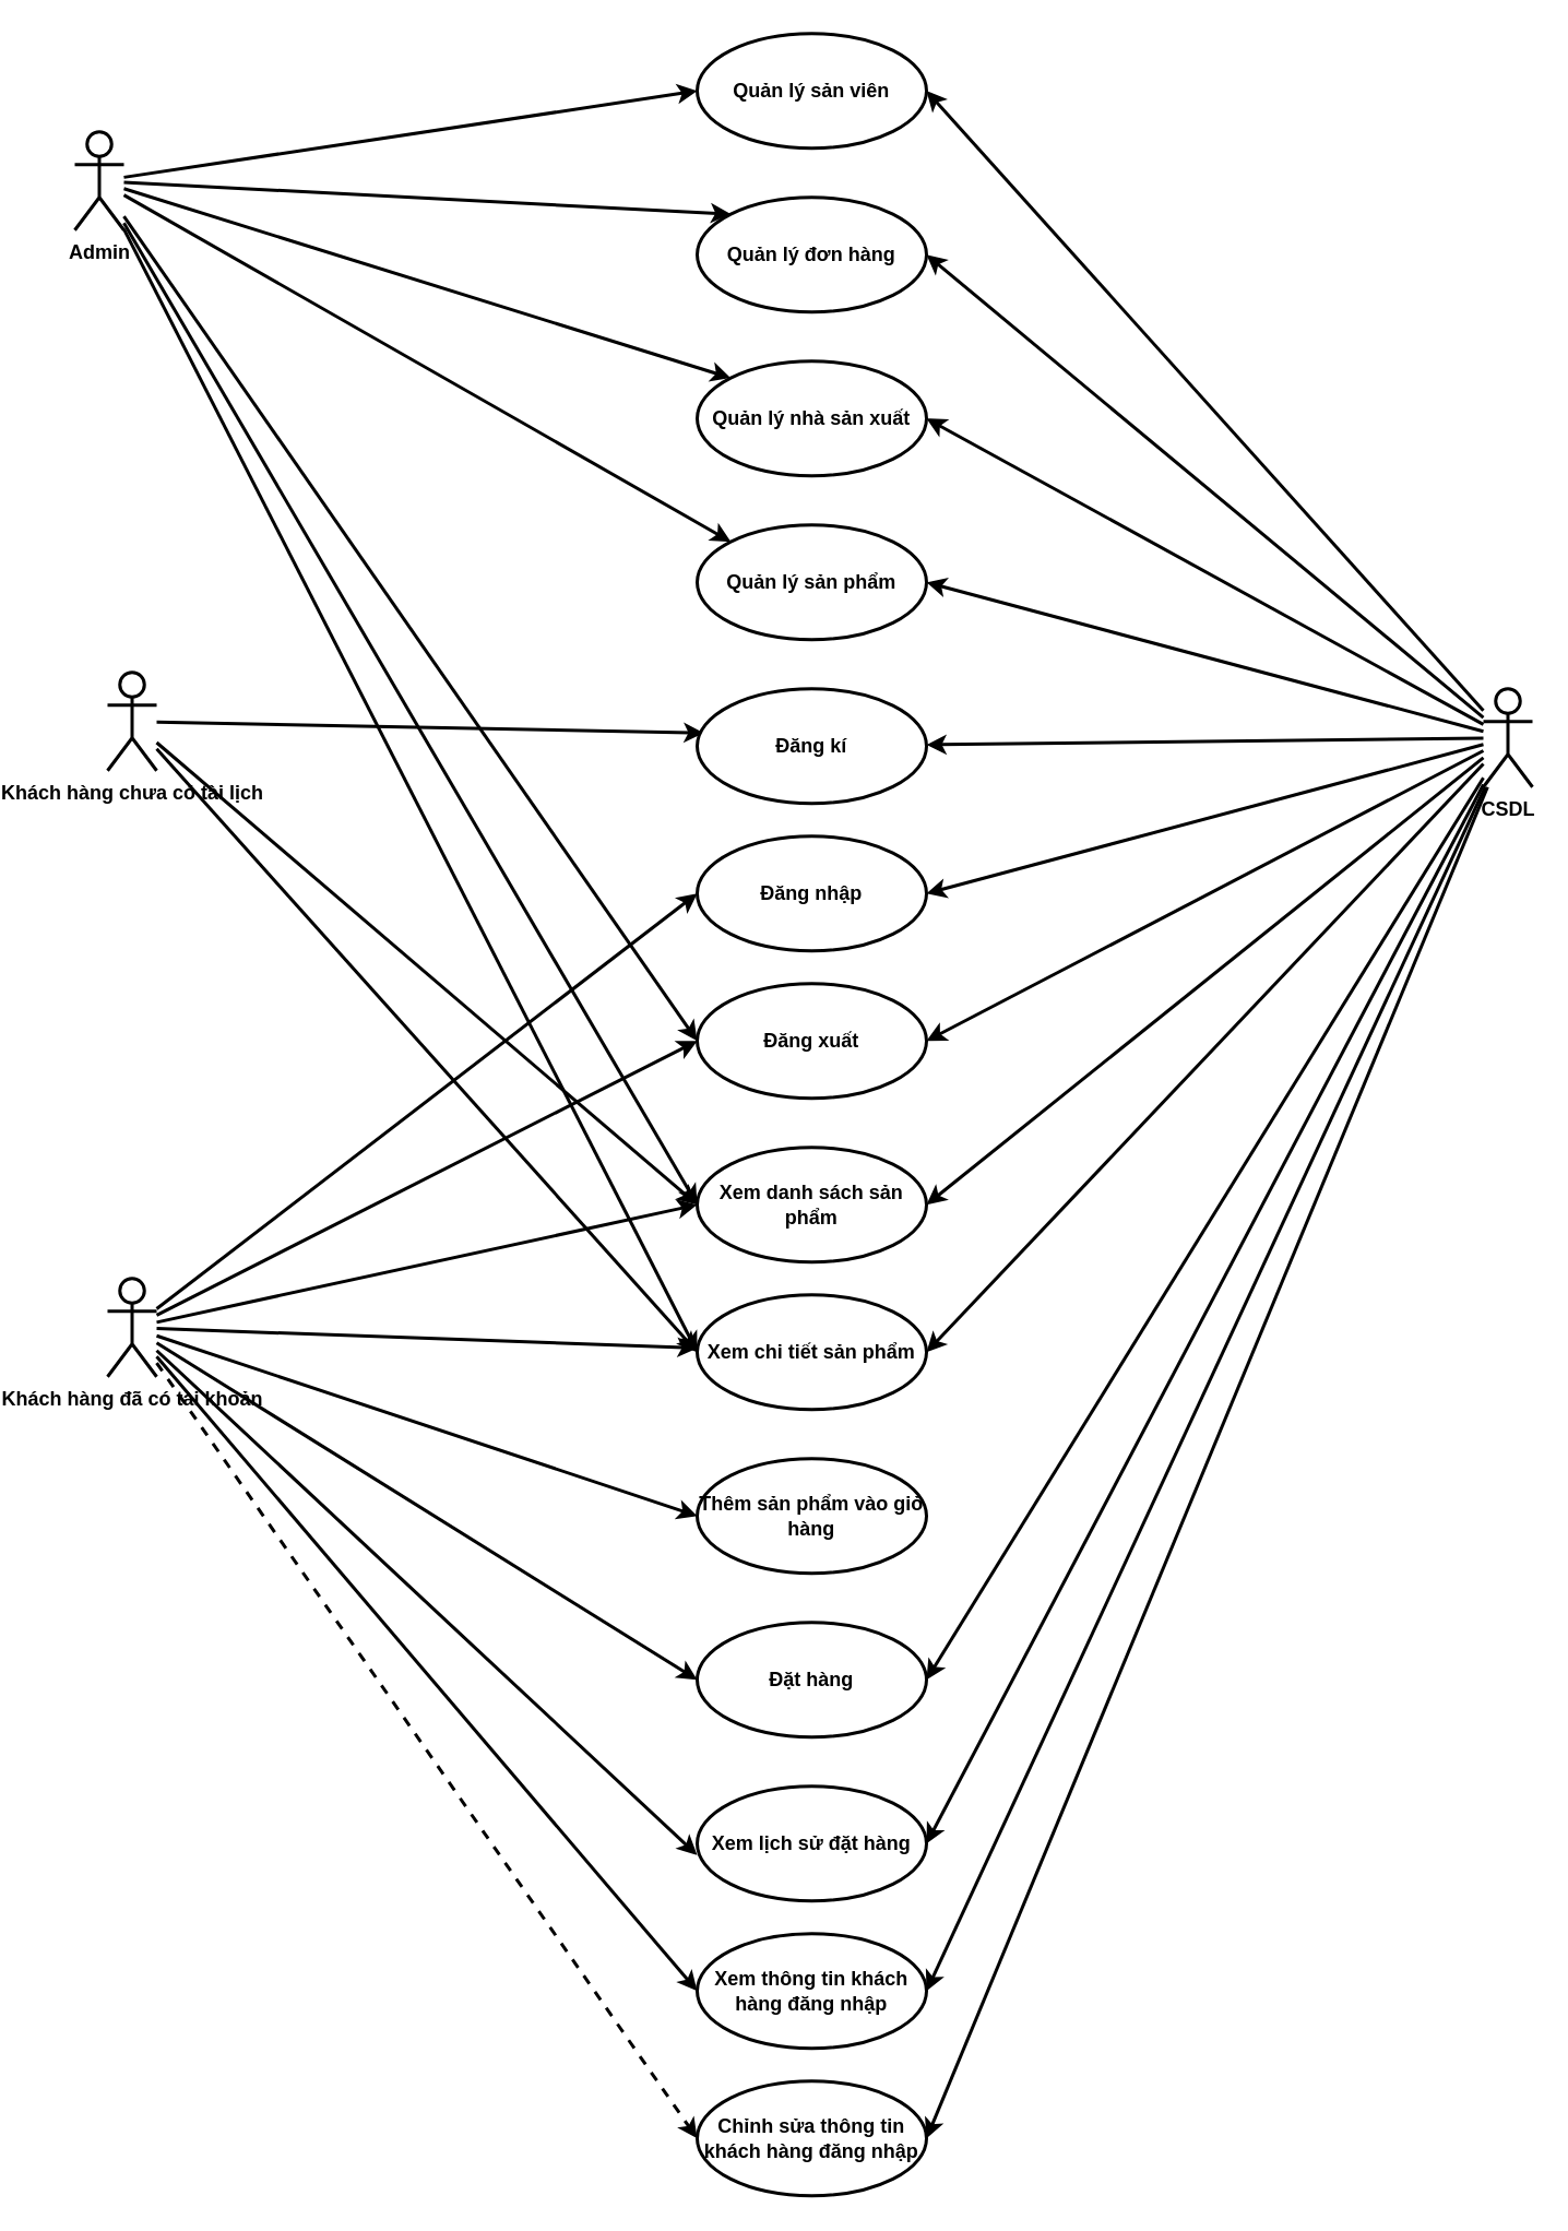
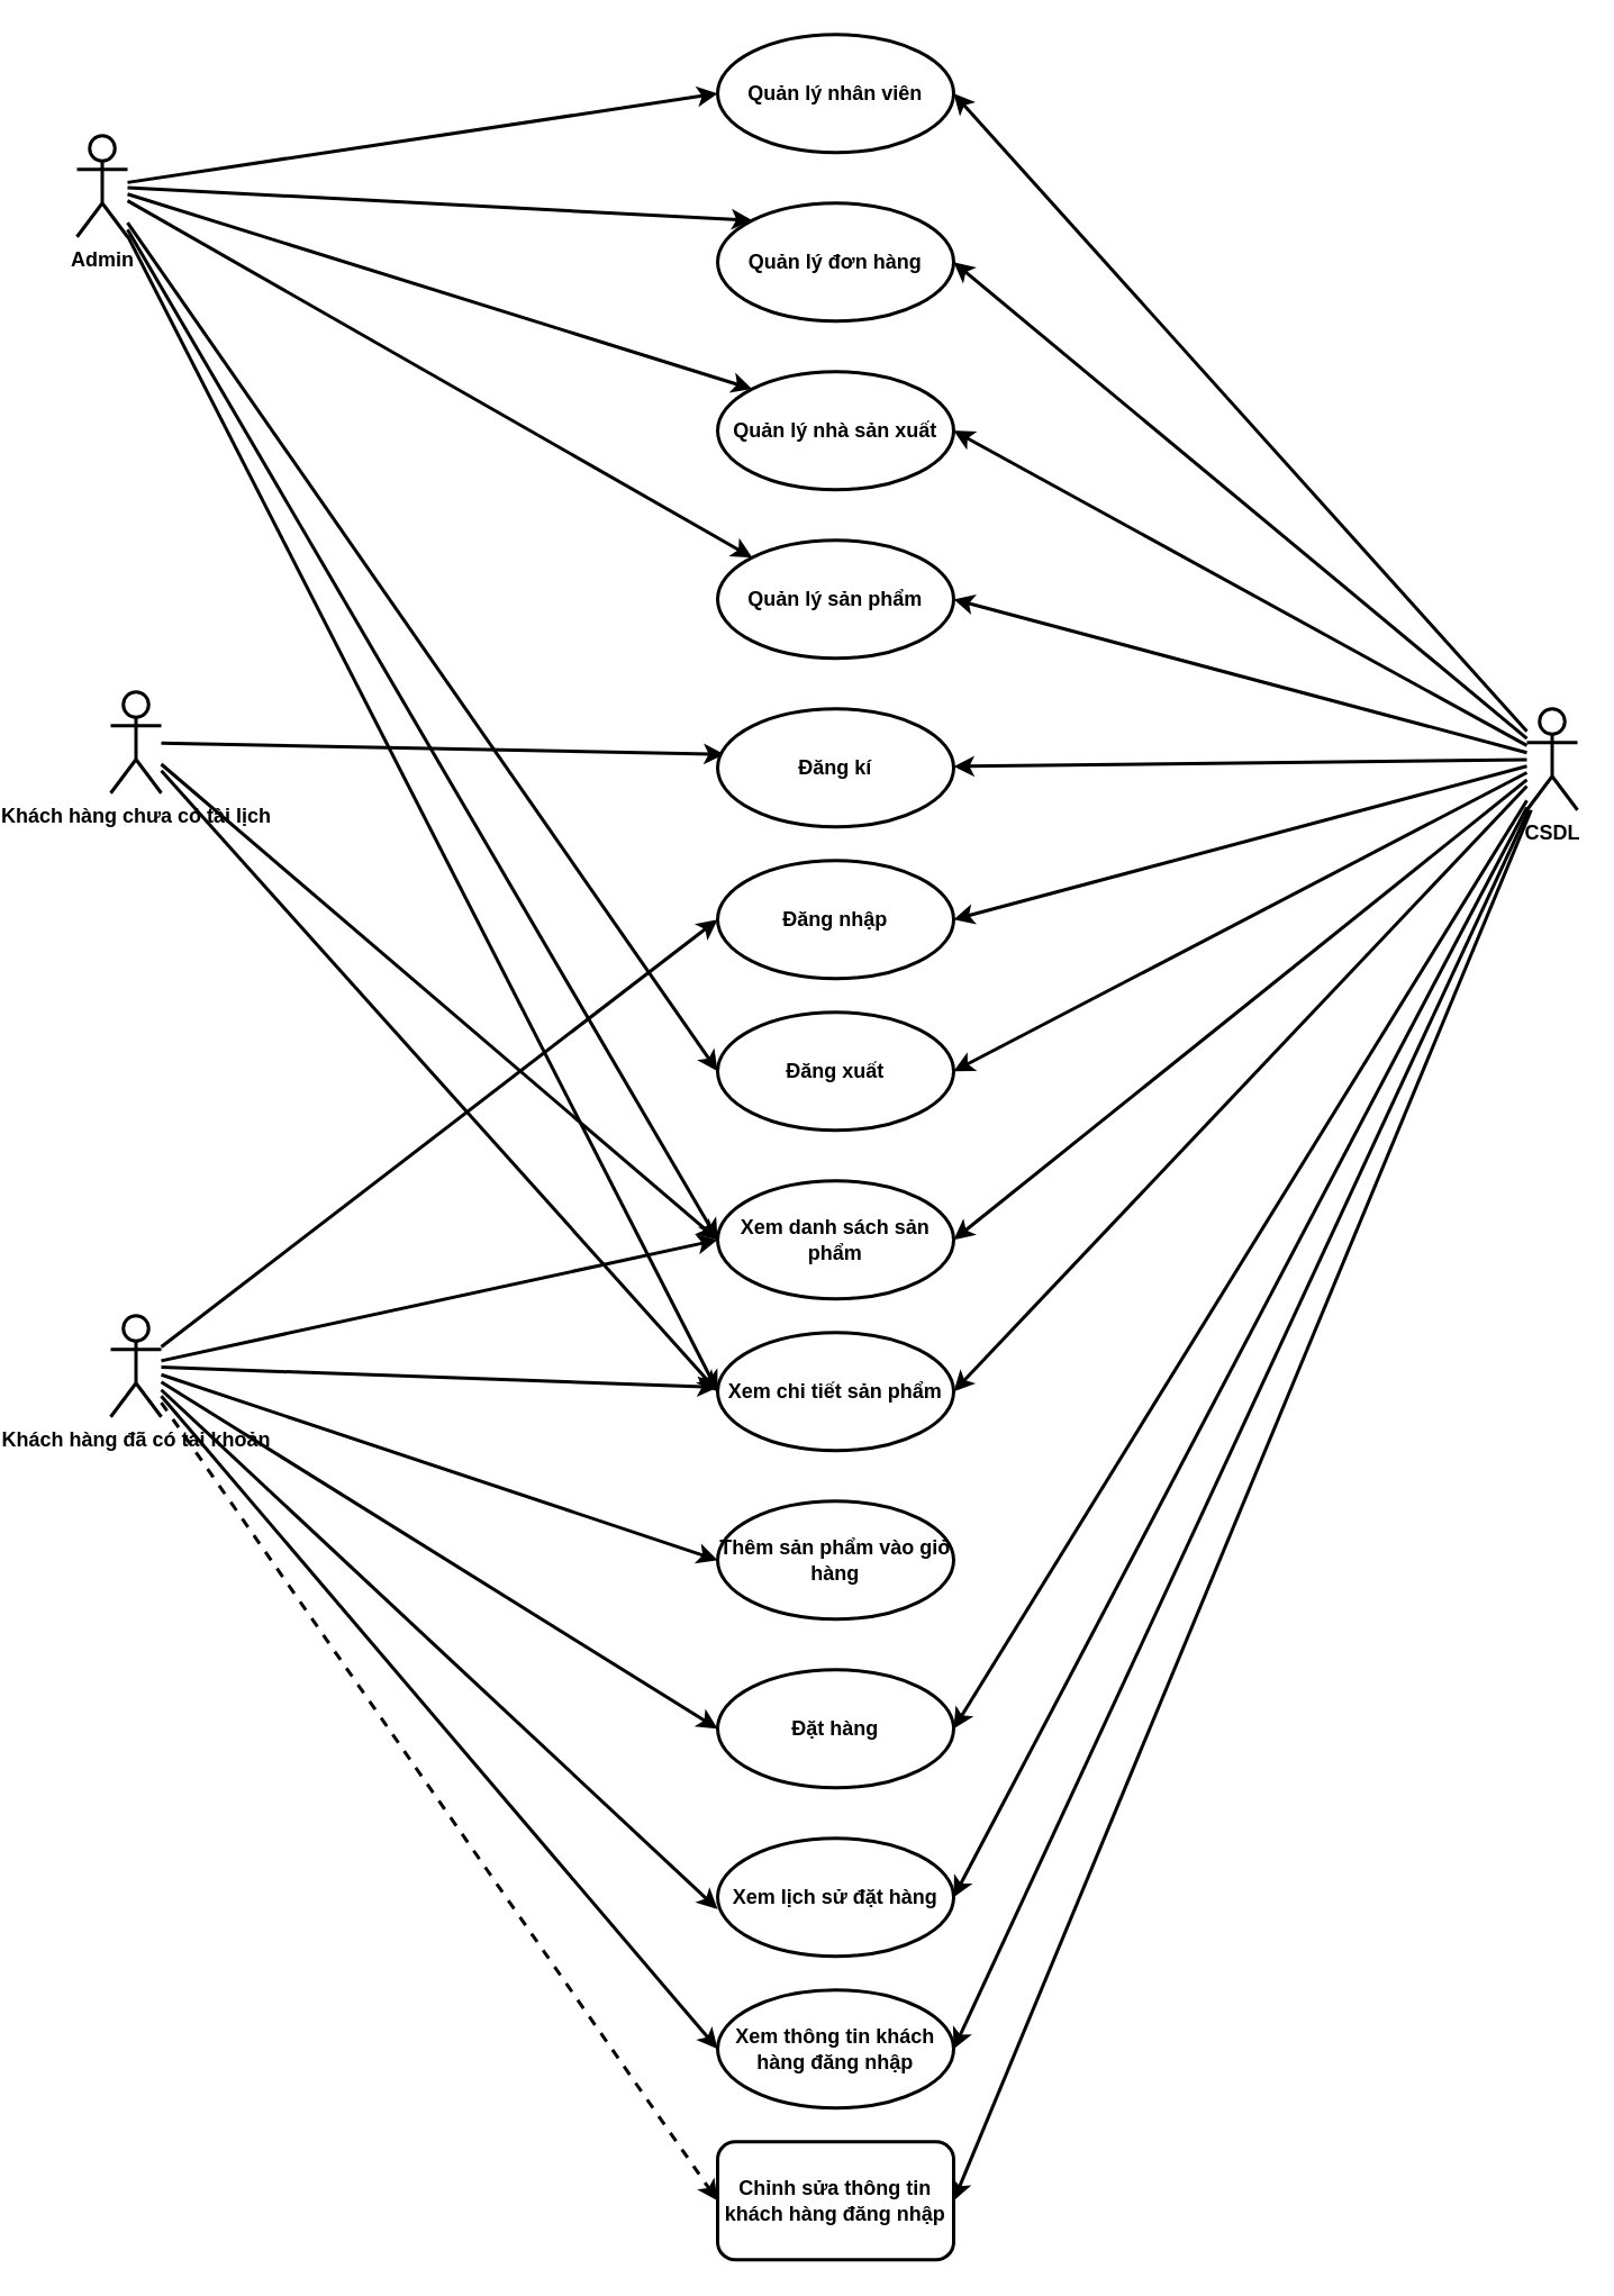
- <mxCell id="37" value="Quản lý sản viên" style="ellipse;whiteSpace=wrap;html=1;fontStyle=1;strokeWidth=2;" vertex="1" parent="1"><mxGeometry x="400" y="20" width="140" height="70" as="geometry" /></mxCell>
+ <mxCell id="37" value="Quản lý nhân viên" style="ellipse;whiteSpace=wrap;html=1;fontStyle=1;strokeWidth=2;" vertex="1" parent="1"><mxGeometry x="400" y="20" width="140" height="70" as="geometry" /></mxCell>
- <mxCell id="7" style="rounded=0;orthogonalLoop=1;jettySize=auto;html=1;entryX=0;entryY=0.5;entryDx=0;entryDy=0;fontStyle=1;strokeWidth=2;" edge="1" parent="1" source="15" target="26"><mxGeometry relative="1" as="geometry" /></mxCell>
- <mxCell id="35" value="Chỉnh sửa thông tin khách hàng đăng nhập&lt;br&gt;" style="ellipse;whiteSpace=wrap;html=1;fontStyle=1;strokeWidth=2;" vertex="1" parent="1"><mxGeometry x="400" y="1270" width="140" height="70" as="geometry" /></mxCell>
+ <mxCell id="35" value="Chỉnh sửa thông tin khách hàng đăng nhập&lt;br&gt;" style="whiteSpace=wrap;html=1;fontStyle=1;strokeWidth=2;rounded=1;" vertex="1" parent="1"><mxGeometry x="400" y="1270" width="140" height="70" as="geometry" /></mxCell>
